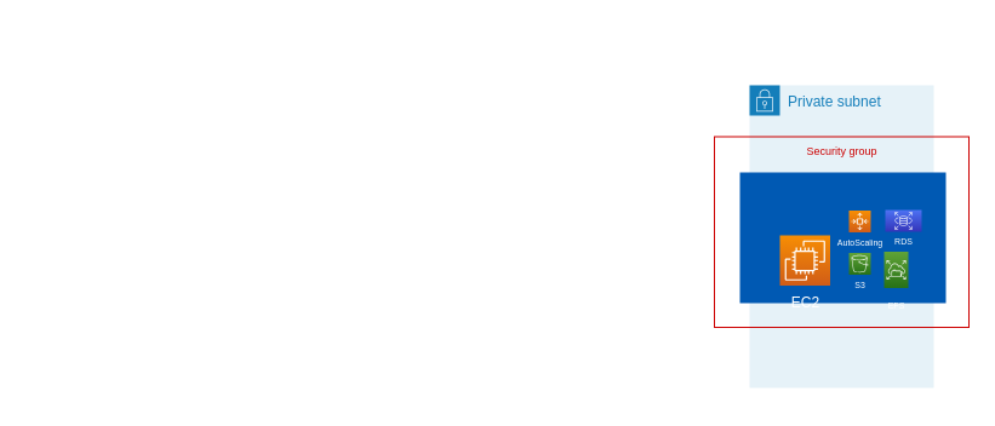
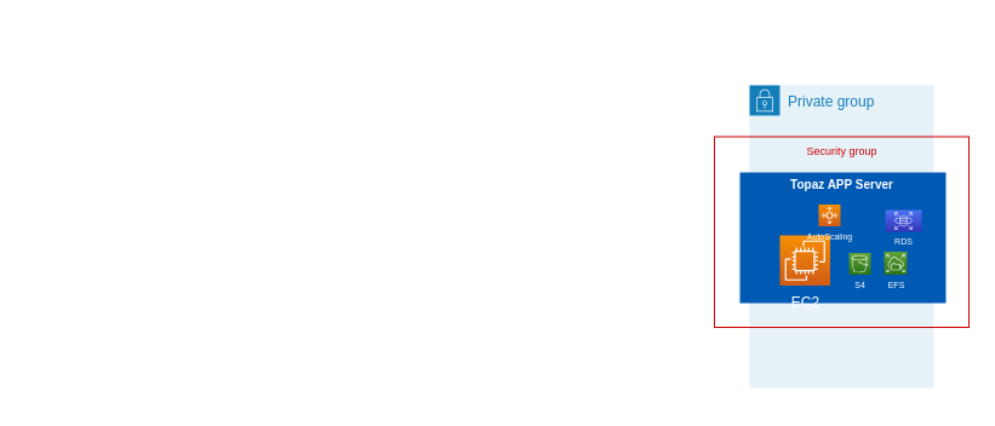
- <mxCell id="2" value="Private subnet" style="points=[[0,0],[0.25,0],[0.5,0],[0.75,0],[1,0],[1,0.25],[1,0.5],[1,0.75],[1,1],[0.75,1],[0.5,1],[0.25,1],[0,1],[0,0.75],[0,0.5],[0,0.25]];outlineConnect=0;gradientColor=none;html=1;whiteSpace=wrap;fontSize=12;fontStyle=0;container=1;pointerEvents=0;collapsible=0;recursiveResize=0;shape=mxgraph.aws4.group;grIcon=mxgraph.aws4.group_security_group;grStroke=0;strokeColor=#147EBA;fillColor=#E6F2F8;verticalAlign=top;align=left;spacingLeft=30;fontColor=#147EBA;dashed=0;" vertex="1" parent="1"><mxGeometry x="618" y="70" width="152" height="250" as="geometry" /></mxCell>
+ <mxCell id="2" value="Private group" style="points=[[0,0],[0.25,0],[0.5,0],[0.75,0],[1,0],[1,0.25],[1,0.5],[1,0.75],[1,1],[0.75,1],[0.5,1],[0.25,1],[0,1],[0,0.75],[0,0.5],[0,0.25]];outlineConnect=0;gradientColor=none;html=1;whiteSpace=wrap;fontSize=12;fontStyle=0;container=1;pointerEvents=0;collapsible=0;recursiveResize=0;shape=mxgraph.aws4.group;grIcon=mxgraph.aws4.group_security_group;grStroke=0;strokeColor=#147EBA;fillColor=#E6F2F8;verticalAlign=top;align=left;spacingLeft=30;fontColor=#147EBA;dashed=0;" vertex="1" parent="1"><mxGeometry x="618" y="70" width="152" height="250" as="geometry" /></mxCell>
+ <mxCell id="7" value="Topaz APP Server" style="text;html=1;resizable=0;autosize=1;align=center;verticalAlign=middle;points=[];fillColor=none;strokeColor=none;rounded=0;fontSize=10;fontStyle=1;fontColor=#FFFFFF;" vertex="1" parent="1"><mxGeometry x="644" y="142" width="100" height="20" as="geometry" /></mxCell>
- <mxCell id="6" value="AutoScaling" style="sketch=0;points=[[0,0,0],[0.25,0,0],[0.5,0,0],[0.75,0,0],[1,0,0],[0,1,0],[0.25,1,0],[0.5,1,0],[0.75,1,0],[1,1,0],[0,0.25,0],[0,0.5,0],[0,0.75,0],[1,0.25,0],[1,0.5,0],[1,0.75,0]];outlineConnect=0;fontColor=#FFFFFF;gradientColor=#F78E04;gradientDirection=north;fillColor=#D05C17;strokeColor=#ffffff;dashed=0;verticalLabelPosition=bottom;verticalAlign=top;align=center;html=1;fontSize=7;fontStyle=0;aspect=fixed;shape=mxgraph.aws4.resourceIcon;resIcon=mxgraph.aws4.auto_scaling2;spacing=0;labelPosition=center;" vertex="1" parent="1"><mxGeometry x="700" y="173.5" width="18" height="18" as="geometry" /></mxCell>
+ <mxCell id="6" value="AutoScaling" style="sketch=0;points=[[0,0,0],[0.25,0,0],[0.5,0,0],[0.75,0,0],[1,0,0],[0,1,0],[0.25,1,0],[0.5,1,0],[0.75,1,0],[1,1,0],[0,0.25,0],[0,0.5,0],[0,0.75,0],[1,0.25,0],[1,0.5,0],[1,0.75,0]];outlineConnect=0;fontColor=#FFFFFF;gradientColor=#F78E04;gradientDirection=north;fillColor=#D05C17;strokeColor=#ffffff;dashed=0;verticalLabelPosition=bottom;verticalAlign=top;align=center;html=1;fontSize=7;fontStyle=0;aspect=fixed;shape=mxgraph.aws4.resourceIcon;resIcon=mxgraph.aws4.auto_scaling2;spacing=0;labelPosition=center;" vertex="1" parent="1"><mxGeometry x="675" y="168.5" width="18" height="18" as="geometry" /></mxCell>
- <mxCell id="8" value="&lt;font style=&quot;font-size: 7px;&quot;&gt;EFS&lt;/font&gt;" style="sketch=0;points=[[0,0,0],[0.25,0,0],[0.5,0,0],[0.75,0,0],[1,0,0],[0,1,0],[0.25,1,0],[0.5,1,0],[0.75,1,0],[1,1,0],[0,0.25,0],[0,0.5,0],[0,0.75,0],[1,0.25,0],[1,0.5,0],[1,0.75,0]];outlineConnect=0;fontColor=#FFFFFF;gradientColor=#60A337;gradientDirection=north;fillColor=#277116;strokeColor=#ffffff;dashed=0;verticalLabelPosition=bottom;verticalAlign=middle;align=center;html=1;fontSize=7;fontStyle=0;aspect=fixed;shape=mxgraph.aws4.resourceIcon;resIcon=mxgraph.aws4.elastic_file_system;" vertex="1" parent="1"><mxGeometry x="729" y="207.5" width="20" height="30" as="geometry" /></mxCell>
+ <mxCell id="8" value="&lt;font style=&quot;font-size: 7px;&quot;&gt;EFS&lt;/font&gt;" style="sketch=0;points=[[0,0,0],[0.25,0,0],[0.5,0,0],[0.75,0,0],[1,0,0],[0,1,0],[0.25,1,0],[0.5,1,0],[0.75,1,0],[1,1,0],[0,0.25,0],[0,0.5,0],[0,0.75,0],[1,0.25,0],[1,0.5,0],[1,0.75,0]];outlineConnect=0;fontColor=#FFFFFF;gradientColor=#60A337;gradientDirection=north;fillColor=#277116;strokeColor=#ffffff;dashed=0;verticalLabelPosition=bottom;verticalAlign=middle;align=center;html=1;fontSize=7;fontStyle=0;aspect=fixed;shape=mxgraph.aws4.resourceIcon;resIcon=mxgraph.aws4.elastic_file_system;" vertex="1" parent="1"><mxGeometry x="729" y="207.5" width="19" height="19" as="geometry" /></mxCell>
- <mxCell id="9" value="S3" style="sketch=0;points=[[0,0,0],[0.25,0,0],[0.5,0,0],[0.75,0,0],[1,0,0],[0,1,0],[0.25,1,0],[0.5,1,0],[0.75,1,0],[1,1,0],[0,0.25,0],[0,0.5,0],[0,0.75,0],[1,0.25,0],[1,0.5,0],[1,0.75,0]];outlineConnect=0;fontColor=#FFFFFF;gradientColor=#60A337;gradientDirection=north;fillColor=#277116;strokeColor=#ffffff;dashed=0;verticalLabelPosition=bottom;verticalAlign=middle;align=center;html=1;fontSize=7;fontStyle=0;aspect=fixed;shape=mxgraph.aws4.resourceIcon;resIcon=mxgraph.aws4.s3;" vertex="1" parent="1"><mxGeometry x="700" y="208.5" width="18" height="18" as="geometry" /></mxCell>
+ <mxCell id="9" value="S4" style="sketch=0;points=[[0,0,0],[0.25,0,0],[0.5,0,0],[0.75,0,0],[1,0,0],[0,1,0],[0.25,1,0],[0.5,1,0],[0.75,1,0],[1,1,0],[0,0.25,0],[0,0.5,0],[0,0.75,0],[1,0.25,0],[1,0.5,0],[1,0.75,0]];outlineConnect=0;fontColor=#FFFFFF;gradientColor=#60A337;gradientDirection=north;fillColor=#277116;strokeColor=#ffffff;dashed=0;verticalLabelPosition=bottom;verticalAlign=middle;align=center;html=1;fontSize=7;fontStyle=0;aspect=fixed;shape=mxgraph.aws4.resourceIcon;resIcon=mxgraph.aws4.s3;" vertex="1" parent="1"><mxGeometry x="700" y="208.5" width="18" height="18" as="geometry" /></mxCell>
